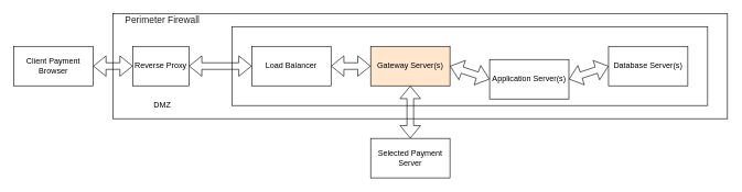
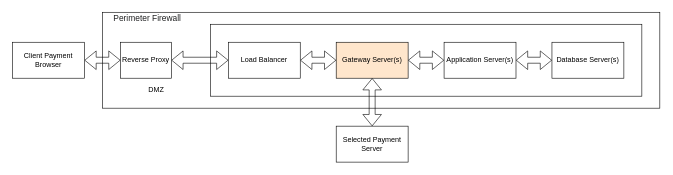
- <mxCell id="4" value="Application Server(s)" style="rounded=0;whiteSpace=wrap;html=1;" vertex="1" parent="1"><mxGeometry x="740" y="90" width="120" height="60" as="geometry" /></mxCell>
+ <mxCell id="4" value="Application Server(s)" style="rounded=0;whiteSpace=wrap;html=1;" vertex="1" parent="1"><mxGeometry x="740" y="70" width="120" height="60" as="geometry" /></mxCell>
- <mxCell id="16" value="DMZ" style="text;html=1;strokeColor=none;fillColor=none;align=center;verticalAlign=middle;whiteSpace=wrap;rounded=0;" vertex="1" parent="1"><mxGeometry x="225" y="150" width="40" height="20" as="geometry" /></mxCell>
+ <mxCell id="16" value="DMZ" style="text;html=1;strokeColor=none;fillColor=none;align=center;verticalAlign=middle;whiteSpace=wrap;rounded=0;" vertex="1" parent="1"><mxGeometry x="240" y="140" width="40" height="20" as="geometry" /></mxCell>
